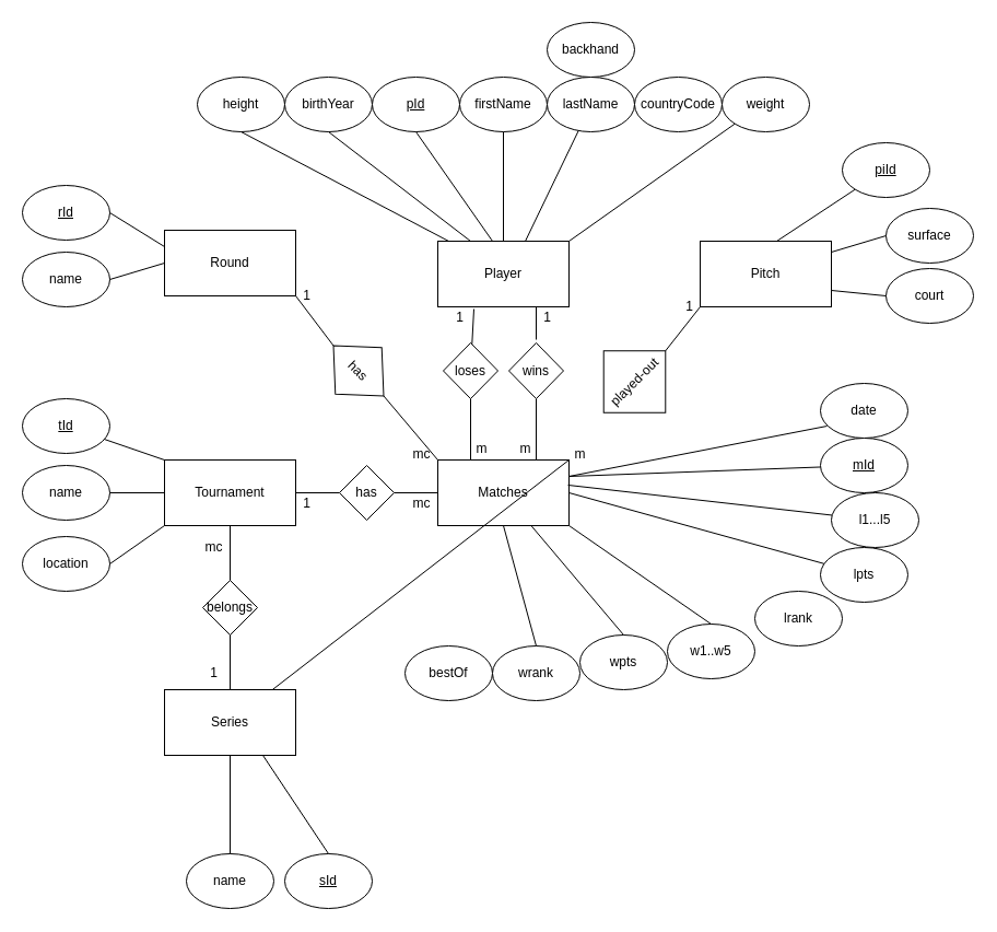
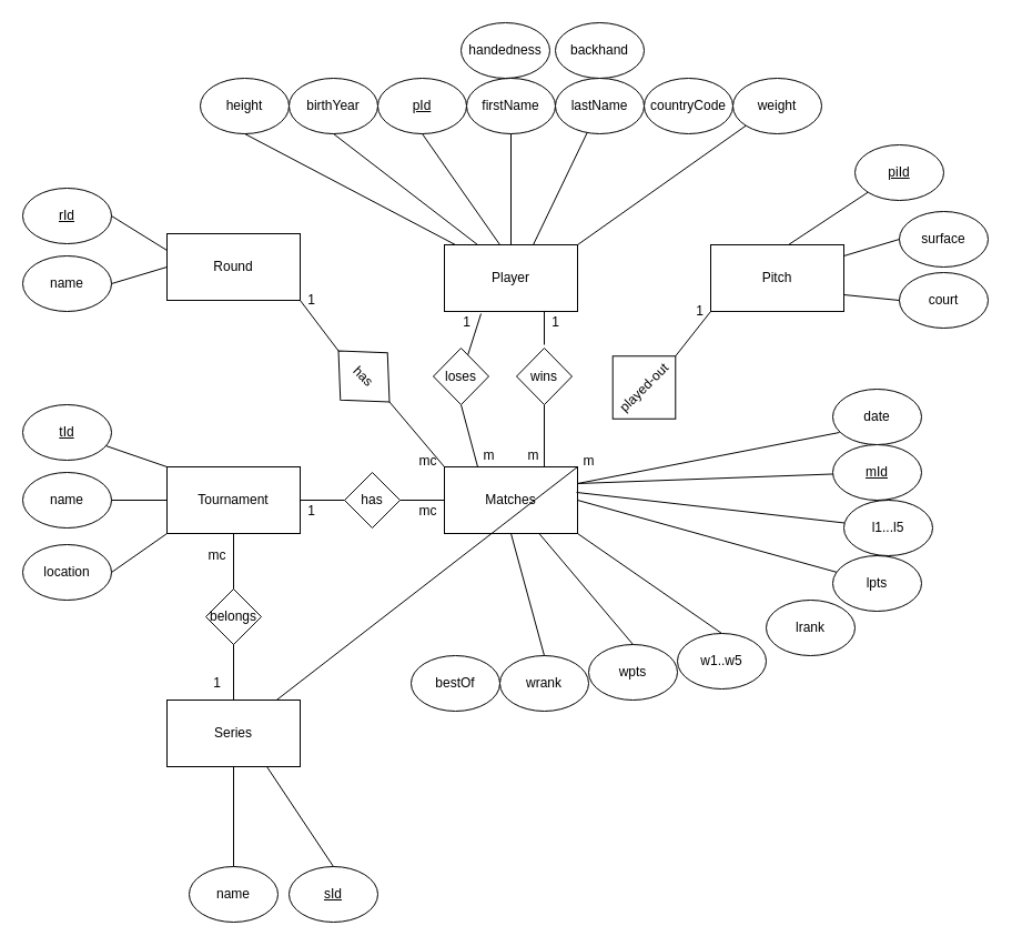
+ <mxCell id="59" value="handedness" style="ellipse;whiteSpace=wrap;html=1;" vertex="1" parent="1"><mxGeometry x="415" y="20" width="80" height="50" as="geometry" /></mxCell>
- <mxCell id="36" value="loses" style="rhombus;whiteSpace=wrap;html=1;" vertex="1" parent="1"><mxGeometry x="405" y="313" width="50" height="51" as="geometry" /></mxCell>
+ <mxCell id="36" value="loses" style="rhombus;whiteSpace=wrap;html=1;" vertex="1" parent="1"><mxGeometry x="390" y="313" width="50" height="51" as="geometry" /></mxCell>
